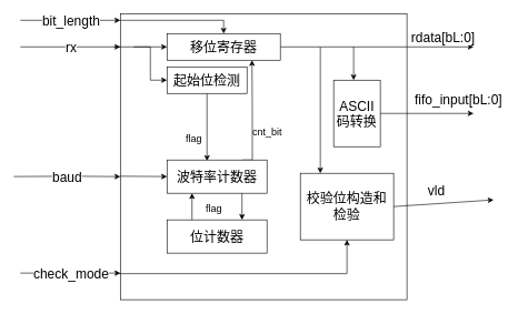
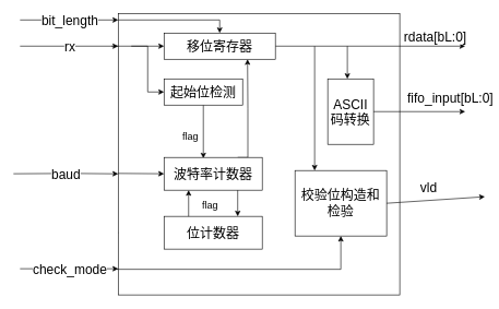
- <mxCell id="16" value="起始位检测" style="rounded=0;whiteSpace=wrap;html=1;fontSize=20;" vertex="1" parent="1"><mxGeometry x="250" y="100" width="120" height="40" as="geometry" /></mxCell>
+ <mxCell id="16" value="起始位检测" style="rounded=0;whiteSpace=wrap;html=1;fontSize=20;" vertex="1" parent="1"><mxGeometry x="250" y="120" width="120" height="40" as="geometry" /></mxCell>
- <mxCell id="25" value="&lt;font style=&quot;font-size: 15px&quot;&gt;cnt_bit&lt;/font&gt;" style="text;html=1;align=center;verticalAlign=middle;resizable=0;points=[];autosize=1;strokeColor=none;fillColor=none;fontSize=20;" vertex="1" parent="1"><mxGeometry x="370" y="180" width="60" height="30" as="geometry" /></mxCell>
